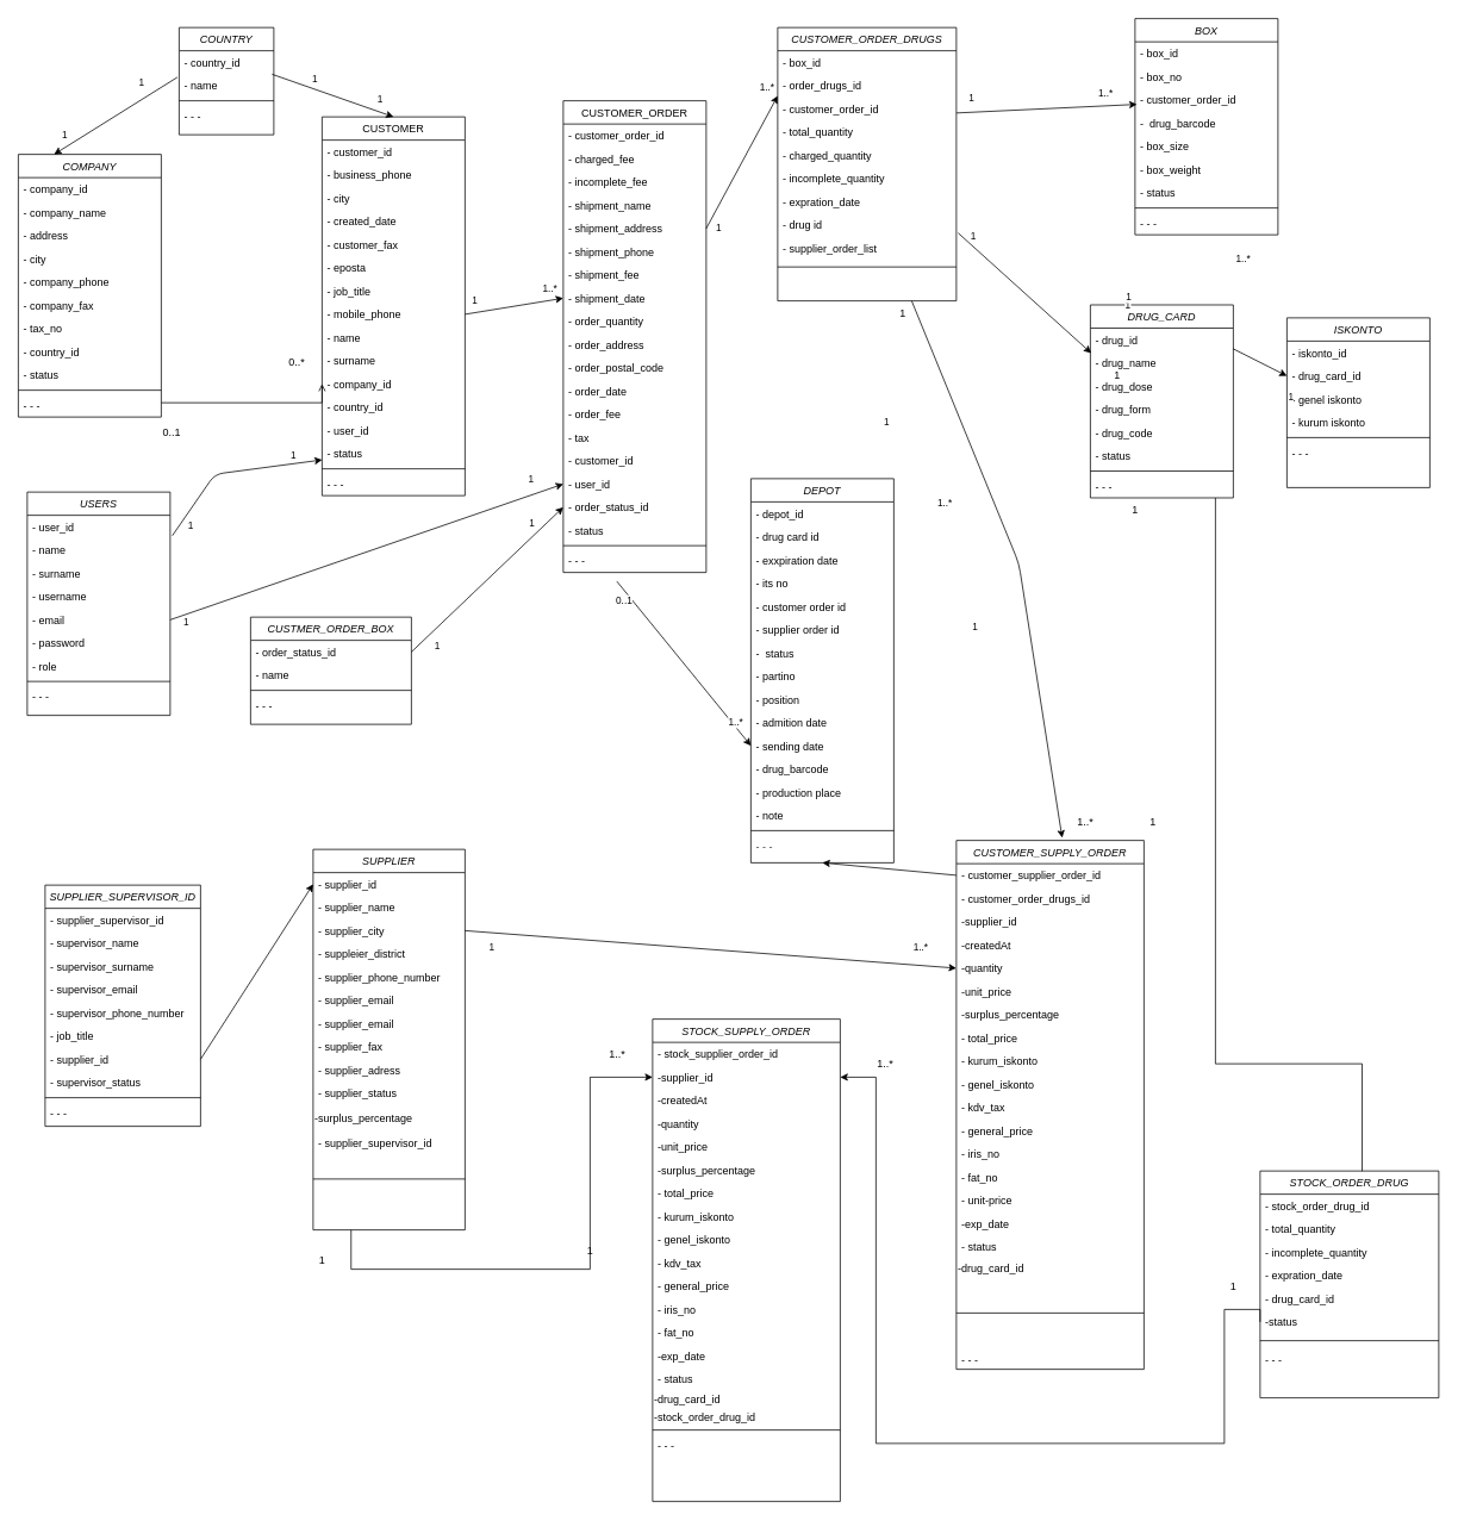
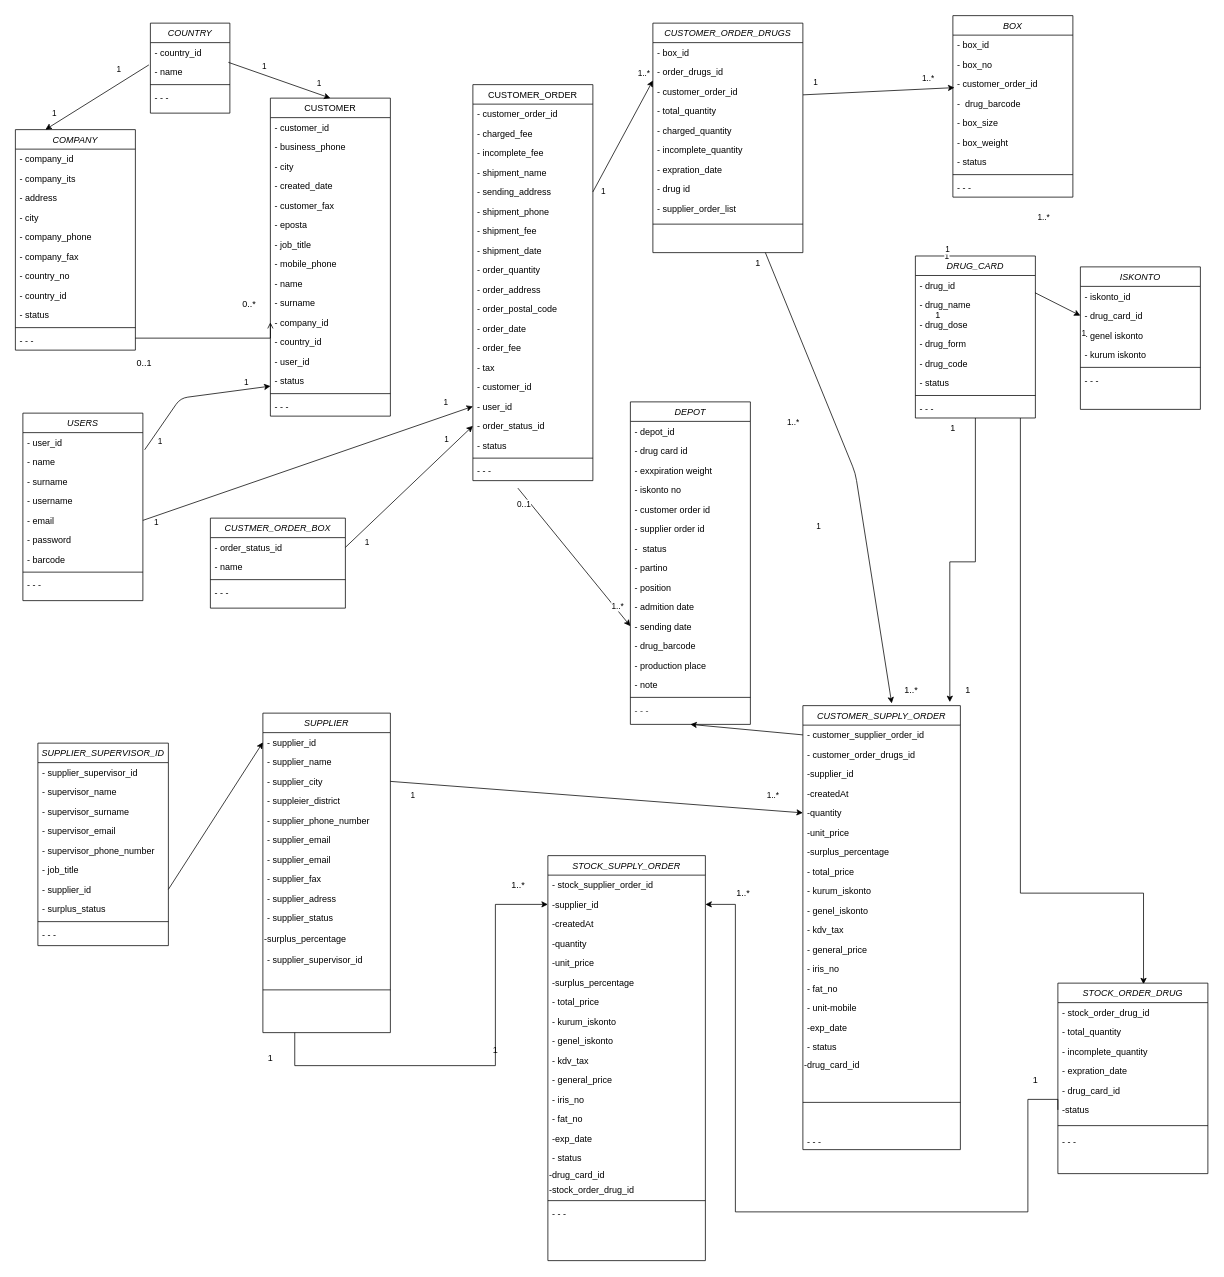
- <mxCell id="4" value="- company_name" style="text;align=left;verticalAlign=top;spacingLeft=4;spacingRight=4;overflow=hidden;rotatable=0;points=[[0,0.5],[1,0.5]];portConstraint=eastwest;" parent="2" vertex="1"><mxGeometry y="52" width="160" height="26" as="geometry" /></mxCell>
+ <mxCell id="4" value="- company_its" style="text;align=left;verticalAlign=top;spacingLeft=4;spacingRight=4;overflow=hidden;rotatable=0;points=[[0,0.5],[1,0.5]];portConstraint=eastwest;" parent="2" vertex="1"><mxGeometry y="52" width="160" height="26" as="geometry" /></mxCell>
- <mxCell id="39" value="- shipment_address" style="text;align=left;verticalAlign=top;spacingLeft=4;spacingRight=4;overflow=hidden;rotatable=0;points=[[0,0.5],[1,0.5]];portConstraint=eastwest;" parent="34" vertex="1"><mxGeometry y="130" width="160" height="26" as="geometry" /></mxCell>
+ <mxCell id="39" value="- sending_address" style="text;align=left;verticalAlign=top;spacingLeft=4;spacingRight=4;overflow=hidden;rotatable=0;points=[[0,0.5],[1,0.5]];portConstraint=eastwest;" parent="34" vertex="1"><mxGeometry y="130" width="160" height="26" as="geometry" /></mxCell>
- <mxCell id="136" value="" style="endArrow=classic;html=1;entryX=0.006;entryY=1.077;entryDx=0;entryDy=0;entryPerimeter=0;exitX=1.01;exitY=0.846;exitDx=0;exitDy=0;exitPerimeter=0;" parent="1" source="66" target="150" edge="1"><mxGeometry width="50" height="50" relative="1" as="geometry"><mxPoint x="1054" y="322" as="sourcePoint" /><mxPoint x="1080" y="170" as="targetPoint" /></mxGeometry></mxCell>
- <mxCell id="137" value="1" style="edgeLabel;html=1;align=center;verticalAlign=middle;resizable=0;points=[];" parent="136" vertex="1" connectable="0"><mxGeometry x="-0.775" y="-1" relative="1" as="geometry"><mxPoint y="-14" as="offset" /></mxGeometry></mxCell>
- <mxCell id="138" value="1" style="edgeLabel;html=1;align=center;verticalAlign=middle;resizable=0;points=[];" parent="136" vertex="1" connectable="0"><mxGeometry x="0.692" y="-2" relative="1" as="geometry"><mxPoint x="-204.89" y="95.52" as="offset" /></mxGeometry></mxCell>
- <mxCell id="55" value="" style="endArrow=classic;html=1;entryX=0;entryY=0.5;entryDx=0;entryDy=0;exitX=1;exitY=0.5;exitDx=0;exitDy=0;" parent="1" source="22" target="42" edge="1"><mxGeometry width="50" height="50" relative="1" as="geometry"><mxPoint x="400" y="380" as="sourcePoint" /><mxPoint x="450" y="330" as="targetPoint" /></mxGeometry></mxCell>
- <mxCell id="56" value="1..*" style="edgeLabel;html=1;align=center;verticalAlign=middle;resizable=0;points=[];" parent="55" vertex="1" connectable="0"><mxGeometry x="0.807" relative="1" as="geometry"><mxPoint x="-4.76" y="-13" as="offset" /></mxGeometry></mxCell>
- <mxCell id="57" value="1" style="edgeLabel;html=1;align=center;verticalAlign=middle;resizable=0;points=[];" parent="55" vertex="1" connectable="0"><mxGeometry x="-0.889" relative="1" as="geometry"><mxPoint x="5" y="-15" as="offset" /></mxGeometry></mxCell>
- <mxCell id="9" value="- tax_no" style="text;align=left;verticalAlign=top;spacingLeft=4;spacingRight=4;overflow=hidden;rotatable=0;points=[[0,0.5],[1,0.5]];portConstraint=eastwest;rounded=0;shadow=0;html=0;" parent="2" vertex="1"><mxGeometry y="182" width="160" height="26" as="geometry" /></mxCell>
+ <mxCell id="9" value="- country_no" style="text;align=left;verticalAlign=top;spacingLeft=4;spacingRight=4;overflow=hidden;rotatable=0;points=[[0,0.5],[1,0.5]];portConstraint=eastwest;rounded=0;shadow=0;html=0;" parent="2" vertex="1"><mxGeometry y="182" width="160" height="26" as="geometry" /></mxCell>
- <mxCell id="183" value="- exxpiration date" style="text;align=left;verticalAlign=top;spacingLeft=4;spacingRight=4;overflow=hidden;rotatable=0;points=[[0,0.5],[1,0.5]];portConstraint=eastwest;" parent="180" vertex="1"><mxGeometry y="78" width="160" height="26" as="geometry" /></mxCell>
+ <mxCell id="183" value="- exxpiration weight" style="text;align=left;verticalAlign=top;spacingLeft=4;spacingRight=4;overflow=hidden;rotatable=0;points=[[0,0.5],[1,0.5]];portConstraint=eastwest;" parent="180" vertex="1"><mxGeometry y="78" width="160" height="26" as="geometry" /></mxCell>
- <mxCell id="184" value="- its no" style="text;align=left;verticalAlign=top;spacingLeft=4;spacingRight=4;overflow=hidden;rotatable=0;points=[[0,0.5],[1,0.5]];portConstraint=eastwest;" parent="180" vertex="1"><mxGeometry y="104" width="160" height="26" as="geometry" /></mxCell>
+ <mxCell id="184" value="- iskonto no" style="text;align=left;verticalAlign=top;spacingLeft=4;spacingRight=4;overflow=hidden;rotatable=0;points=[[0,0.5],[1,0.5]];portConstraint=eastwest;" parent="180" vertex="1"><mxGeometry y="104" width="160" height="26" as="geometry" /></mxCell>
+ <mxCell id="148" style="edgeStyle=orthogonalEdgeStyle;rounded=0;orthogonalLoop=1;jettySize=auto;html=1;entryX=0.933;entryY=-0.008;entryDx=0;entryDy=0;entryPerimeter=0;" edge="1" parent="1" source="149" target="88"><mxGeometry relative="1" as="geometry" /></mxCell>
- <mxCell id="79" value="- role" style="text;align=left;verticalAlign=top;spacingLeft=4;spacingRight=4;overflow=hidden;rotatable=0;points=[[0,0.5],[1,0.5]];portConstraint=eastwest;rounded=0;shadow=0;html=0;" parent="72" vertex="1"><mxGeometry y="182" width="160" height="26" as="geometry" /></mxCell>
+ <mxCell id="79" value="- barcode" style="text;align=left;verticalAlign=top;spacingLeft=4;spacingRight=4;overflow=hidden;rotatable=0;points=[[0,0.5],[1,0.5]];portConstraint=eastwest;rounded=0;shadow=0;html=0;" parent="72" vertex="1"><mxGeometry y="182" width="160" height="26" as="geometry" /></mxCell>
- <mxCell id="215" value="- supervisor_status" style="text;align=left;verticalAlign=top;spacingLeft=4;spacingRight=4;overflow=hidden;rotatable=0;points=[[0,0.5],[1,0.5]];portConstraint=eastwest;rounded=0;shadow=0;html=0;" parent="207" vertex="1"><mxGeometry y="208" width="174" height="26" as="geometry" /></mxCell>
+ <mxCell id="215" value="- surplus_status" style="text;align=left;verticalAlign=top;spacingLeft=4;spacingRight=4;overflow=hidden;rotatable=0;points=[[0,0.5],[1,0.5]];portConstraint=eastwest;rounded=0;shadow=0;html=0;" parent="207" vertex="1"><mxGeometry y="208" width="174" height="26" as="geometry" /></mxCell>
- <mxCell id="147" style="edgeStyle=orthogonalEdgeStyle;rounded=0;orthogonalLoop=1;jettySize=auto;html=1;entryX=0.571;entryY=0.006;entryDx=0;entryDy=0;entryPerimeter=0;endArrow=none;" parent="1" source="149" target="239" edge="1"><mxGeometry relative="1" as="geometry"><Array as="points"><mxPoint x="1360" y="1190" /><mxPoint x="1524" y="1190" /></Array></mxGeometry></mxCell>
+ <mxCell id="147" style="edgeStyle=orthogonalEdgeStyle;rounded=0;orthogonalLoop=1;jettySize=auto;html=1;entryX=0.571;entryY=0.006;entryDx=0;entryDy=0;entryPerimeter=0;" parent="1" source="149" target="239" edge="1"><mxGeometry relative="1" as="geometry"><Array as="points"><mxPoint x="1360" y="1190" /><mxPoint x="1524" y="1190" /></Array></mxGeometry></mxCell>
- <mxCell id="103" value="- unit-price" style="text;align=left;verticalAlign=top;spacingLeft=4;spacingRight=4;overflow=hidden;rotatable=0;points=[[0,0.5],[1,0.5]];portConstraint=eastwest;" parent="88" vertex="1"><mxGeometry y="390" width="210" height="26" as="geometry" /></mxCell>
+ <mxCell id="103" value="- unit-mobile" style="text;align=left;verticalAlign=top;spacingLeft=4;spacingRight=4;overflow=hidden;rotatable=0;points=[[0,0.5],[1,0.5]];portConstraint=eastwest;" parent="88" vertex="1"><mxGeometry y="390" width="210" height="26" as="geometry" /></mxCell>
